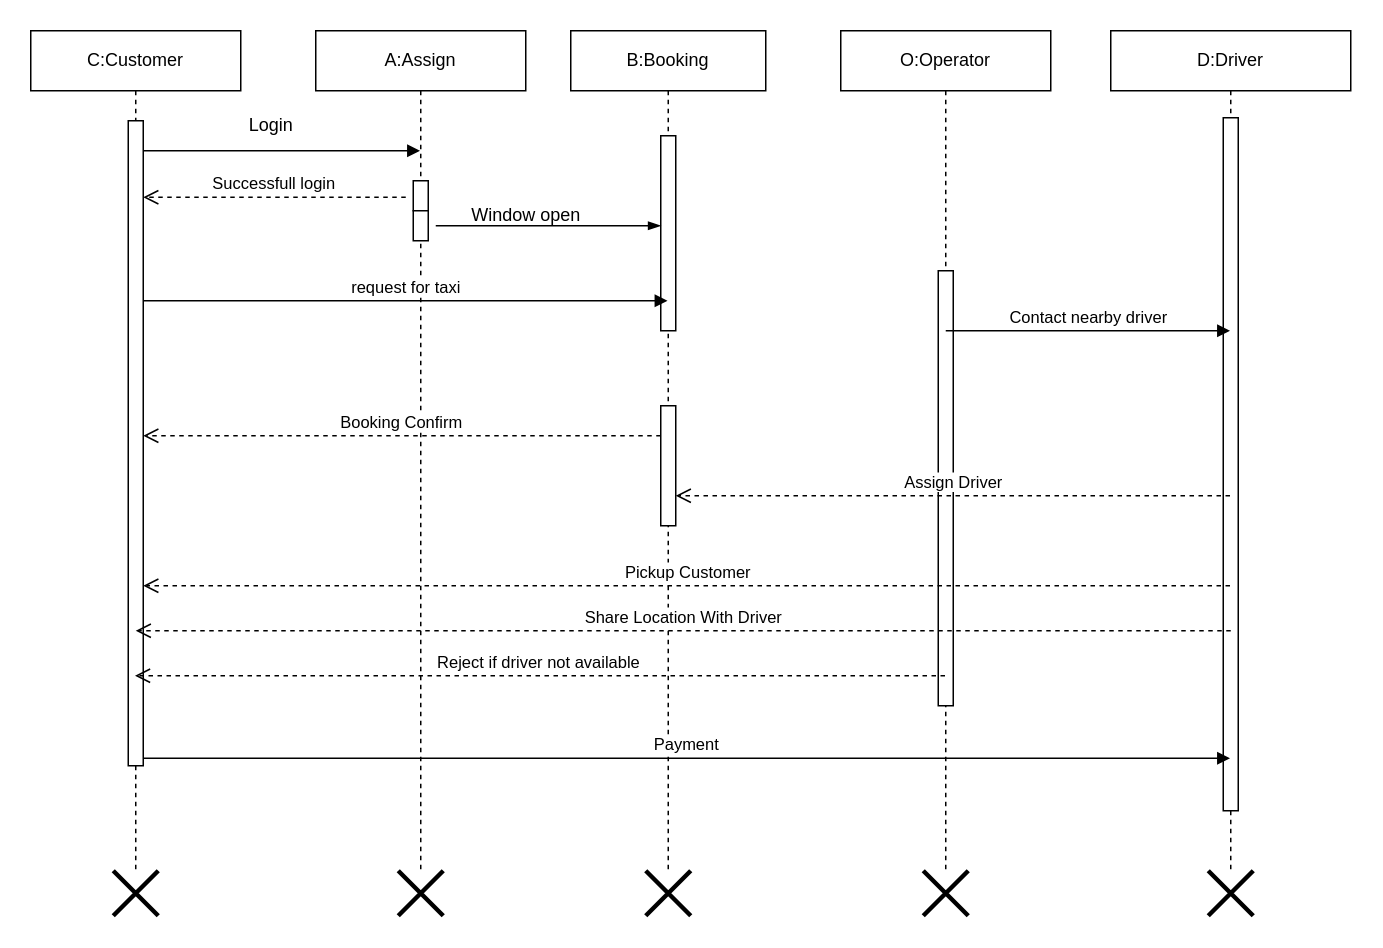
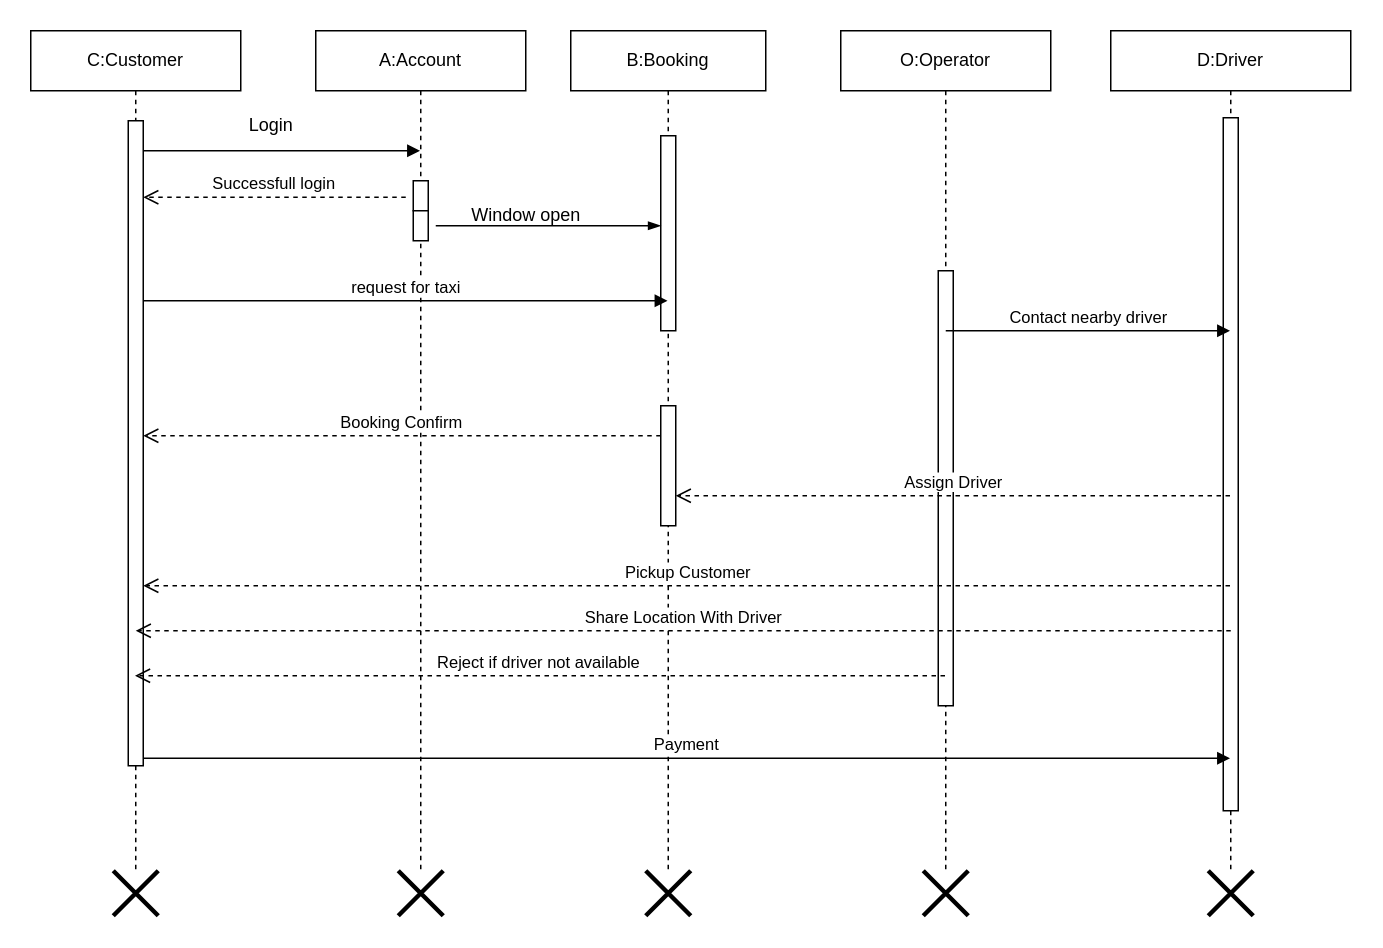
- <mxCell id="4" value="A:Assign" style="shape=umlLifeline;perimeter=lifelinePerimeter;whiteSpace=wrap;html=1;container=1;dropTarget=0;collapsible=0;recursiveResize=0;outlineConnect=0;portConstraint=eastwest;newEdgeStyle={&quot;edgeStyle&quot;:&quot;elbowEdgeStyle&quot;,&quot;elbow&quot;:&quot;vertical&quot;,&quot;curved&quot;:0,&quot;rounded&quot;:0};" parent="1" vertex="1"><mxGeometry x="210" y="20" width="140" height="560" as="geometry" /></mxCell>
+ <mxCell id="4" value="A:Account" style="shape=umlLifeline;perimeter=lifelinePerimeter;whiteSpace=wrap;html=1;container=1;dropTarget=0;collapsible=0;recursiveResize=0;outlineConnect=0;portConstraint=eastwest;newEdgeStyle={&quot;edgeStyle&quot;:&quot;elbowEdgeStyle&quot;,&quot;elbow&quot;:&quot;vertical&quot;,&quot;curved&quot;:0,&quot;rounded&quot;:0};" parent="1" vertex="1"><mxGeometry x="210" y="20" width="140" height="560" as="geometry" /></mxCell>
